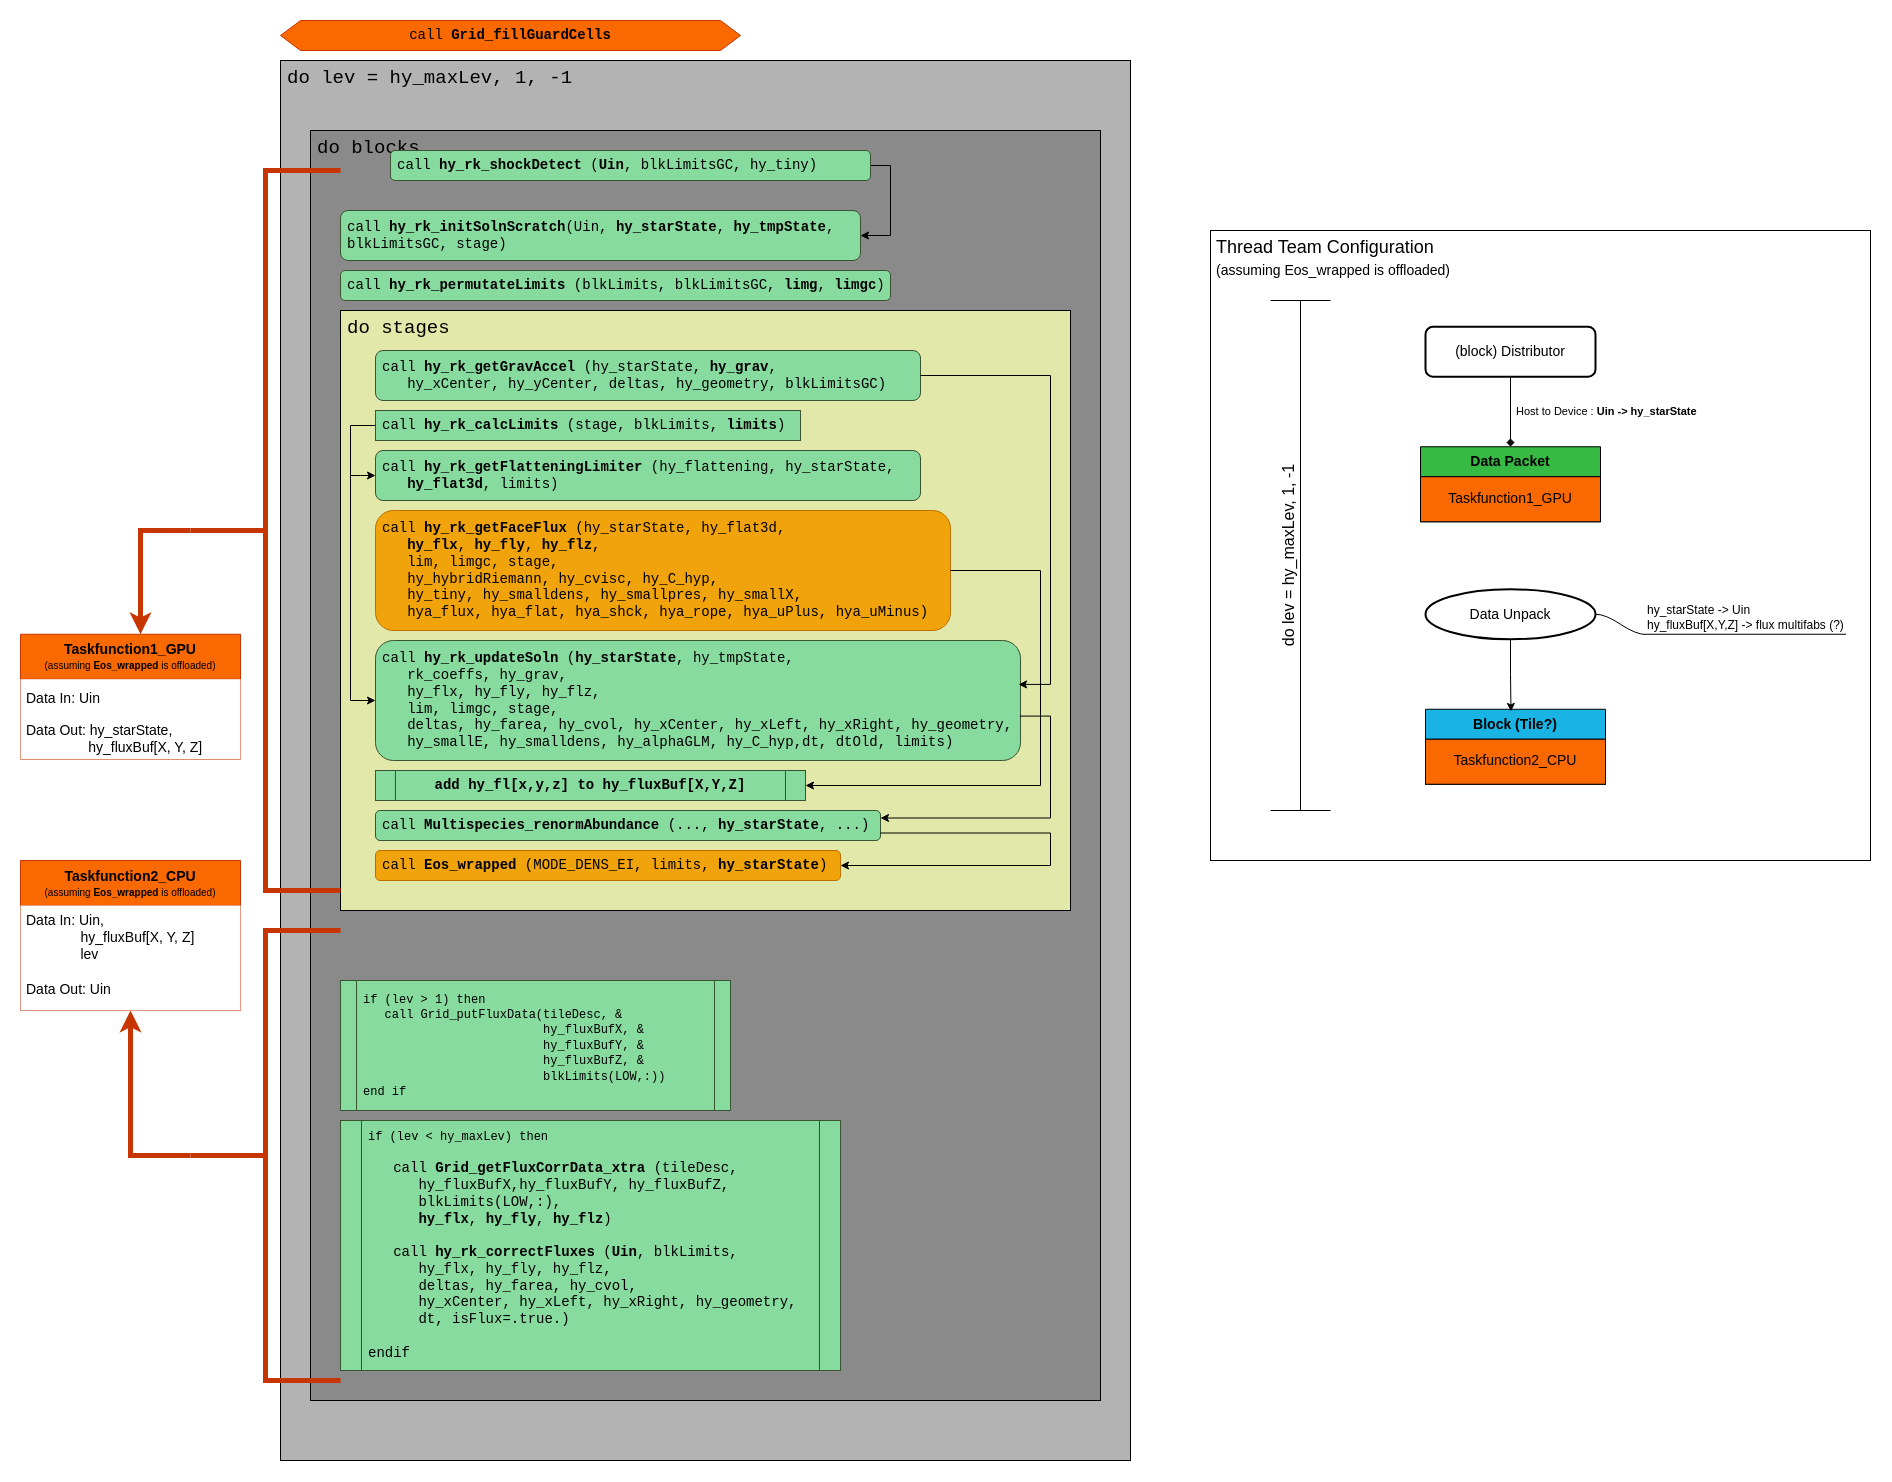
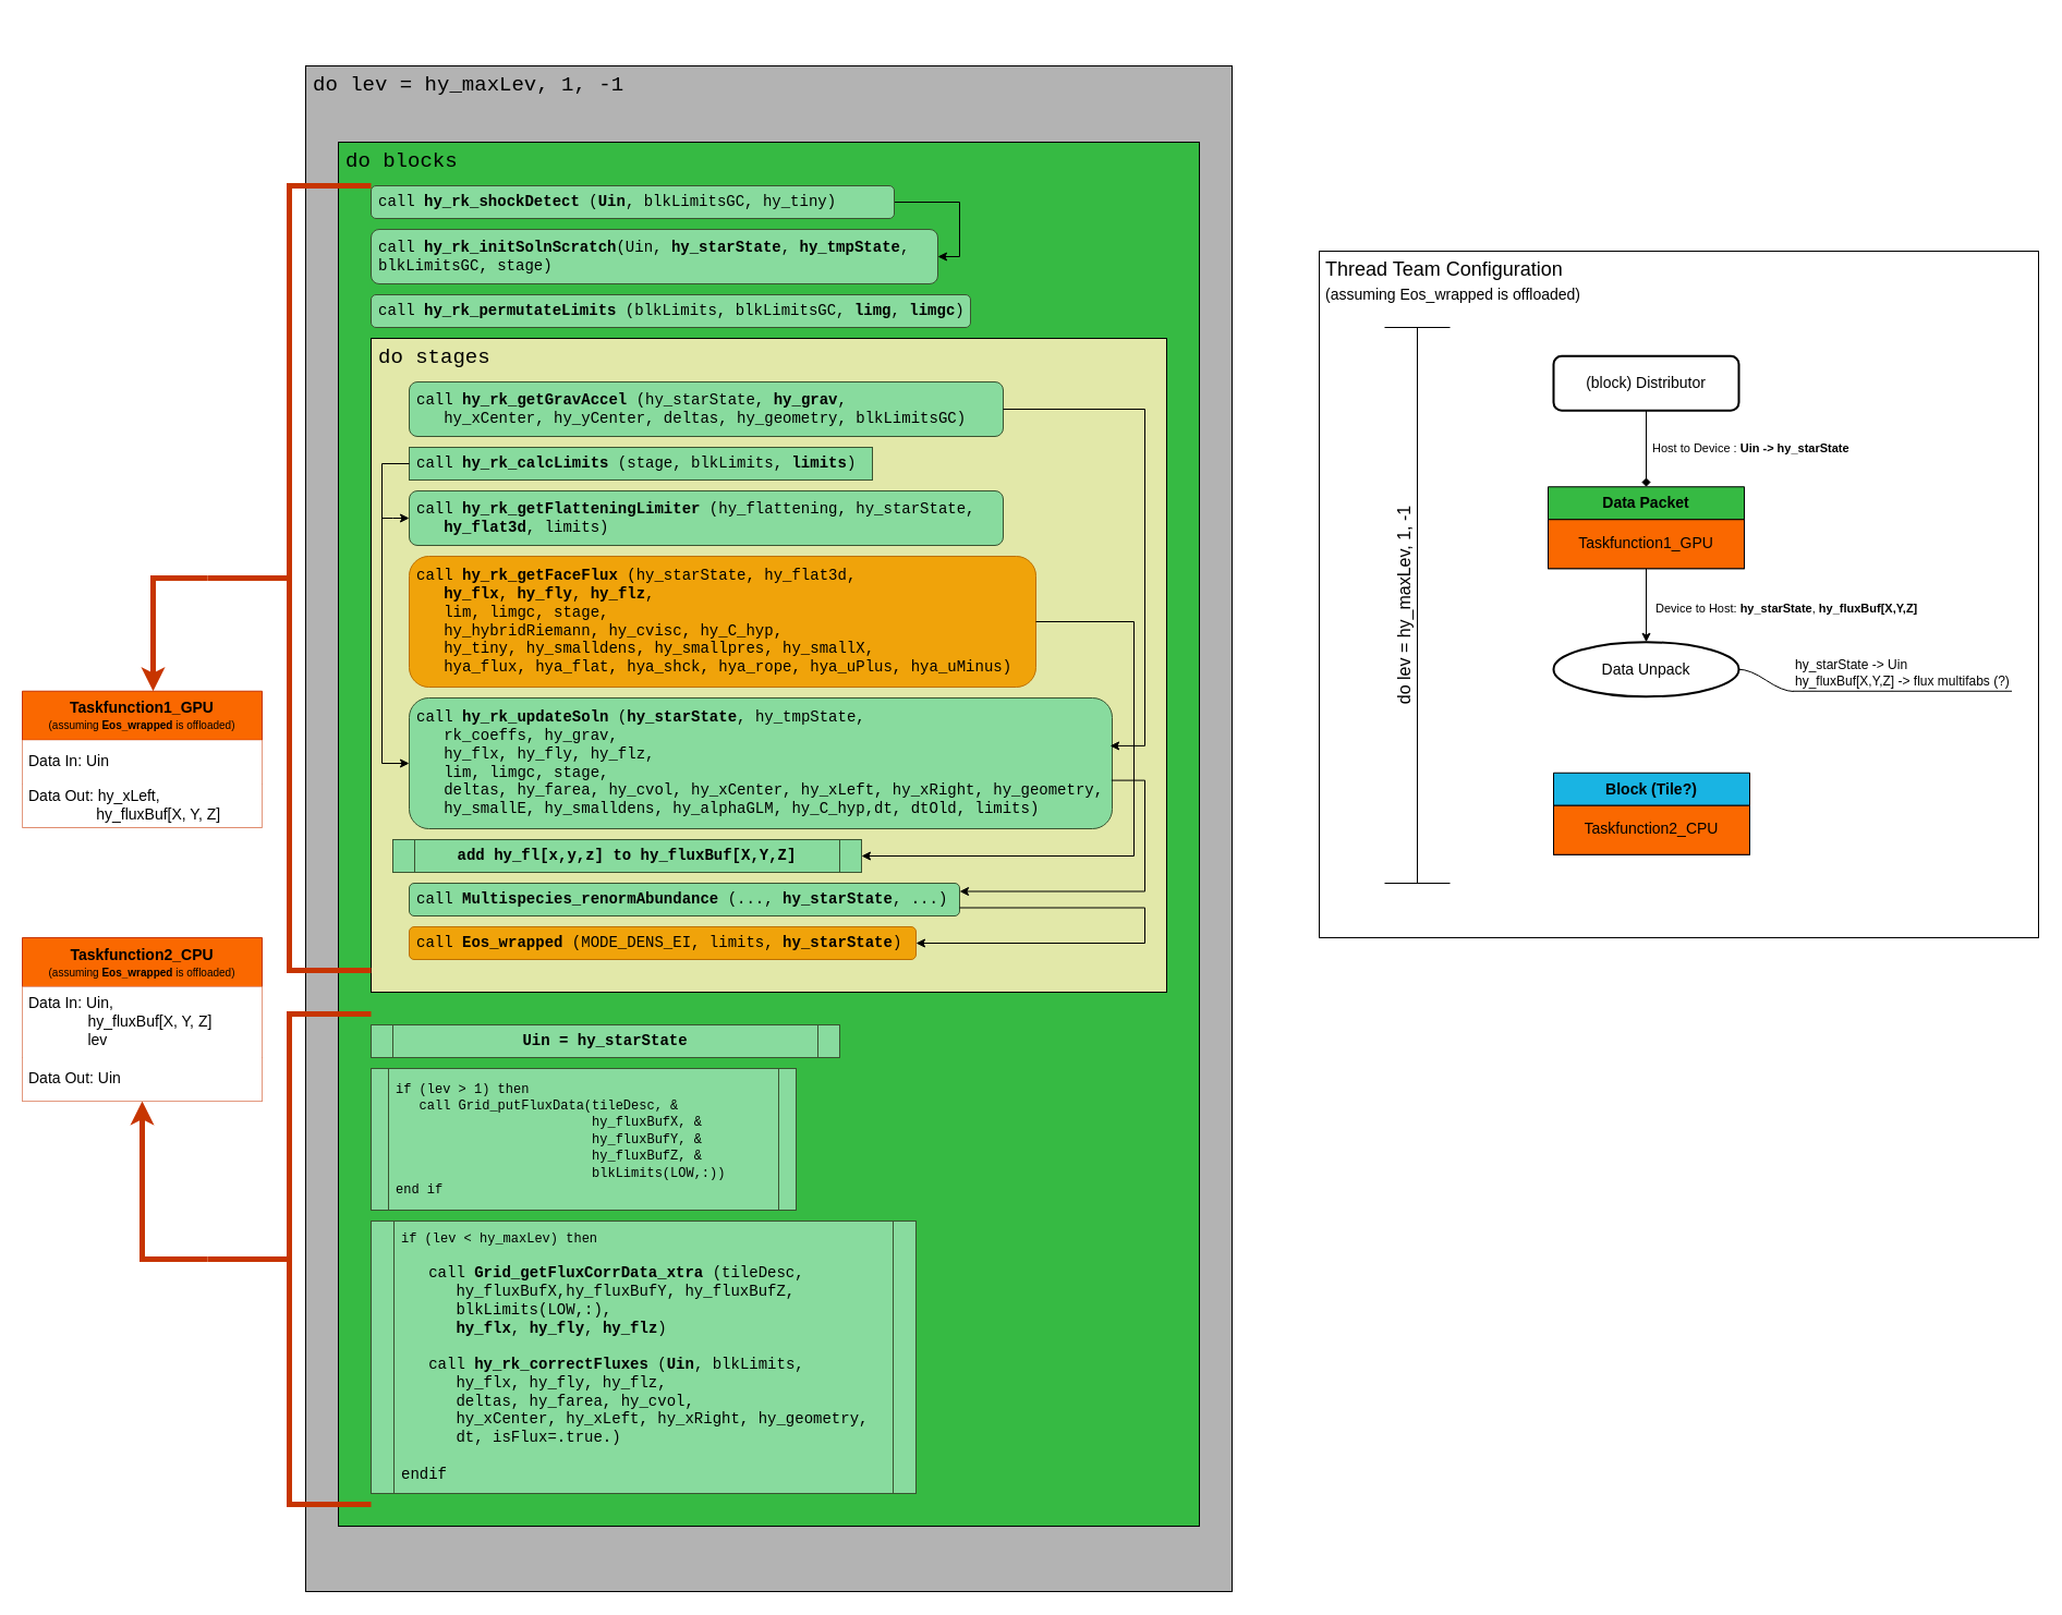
- <mxCell id="4" value="call &lt;b&gt;Grid_fillGuardCells&lt;/b&gt;" style="shape=hexagon;perimeter=hexagonPerimeter2;whiteSpace=wrap;html=1;fixedSize=1;fontFamily=Courier New;fillColor=#fa6800;fontColor=#000000;strokeColor=#C73500;fontSize=14;align=center;" parent="1" vertex="1"><mxGeometry x="280" y="20" width="460" height="30" as="geometry" /></mxCell>
- <mxCell id="5" value="&lt;font style=&quot;font-size: 19px;&quot;&gt;do blocks&lt;/font&gt;" style="rounded=0;whiteSpace=wrap;html=1;align=left;verticalAlign=top;fillColor=#8A8A8A;fontColor=#000000;fontFamily=Courier New;spacingLeft=5;spacingRight=5;" parent="1" vertex="1"><mxGeometry x="310" y="130" width="790" height="1270" as="geometry" /></mxCell>
+ <mxCell id="5" value="&lt;font style=&quot;font-size: 19px;&quot;&gt;do blocks&lt;/font&gt;" style="rounded=0;whiteSpace=wrap;html=1;align=left;verticalAlign=top;fillColor=#36ba43;fontColor=#000000;fontFamily=Courier New;spacingLeft=5;spacingRight=5;" parent="1" vertex="1"><mxGeometry x="310" y="130" width="790" height="1270" as="geometry" /></mxCell>
- <mxCell id="7" value="&lt;font face=&quot;Courier New&quot;&gt;&lt;span style=&quot;font-size: 14px;&quot;&gt;call &lt;b&gt;hy_rk_shockDetect&lt;/b&gt; (&lt;b&gt;Uin&lt;/b&gt;, blkLimitsGC, hy_tiny)&lt;/span&gt;&lt;/font&gt;" style="rounded=1;whiteSpace=wrap;html=1;fillColor=#88DB9E;fontColor=#000000;strokeColor=#3A5431;align=left;spacingLeft=5;spacingRight=5;" parent="1" vertex="1"><mxGeometry x="390" y="150" width="480" height="30" as="geometry" /></mxCell>
+ <mxCell id="7" value="&lt;font face=&quot;Courier New&quot;&gt;&lt;span style=&quot;font-size: 14px;&quot;&gt;call &lt;b&gt;hy_rk_shockDetect&lt;/b&gt; (&lt;b&gt;Uin&lt;/b&gt;, blkLimitsGC, hy_tiny)&lt;/span&gt;&lt;/font&gt;" style="rounded=1;whiteSpace=wrap;html=1;fillColor=#88DB9E;fontColor=#000000;strokeColor=#3A5431;align=left;spacingLeft=5;spacingRight=5;" parent="1" vertex="1"><mxGeometry x="340" y="170" width="480" height="30" as="geometry" /></mxCell>
+ <mxCell id="39" style="edgeStyle=orthogonalEdgeStyle;rounded=0;orthogonalLoop=1;jettySize=auto;html=1;entryX=0.5;entryY=0;entryDx=0;entryDy=0;strokeColor=#000000;fontColor=#000000;labelBackgroundColor=none;" edge="1" parent="1" source="41" target="45"><mxGeometry relative="1" as="geometry" /></mxCell>
+ <mxCell id="40" value="&lt;font&gt;Device to Host: &lt;b&gt;hy_starState&lt;/b&gt;, &lt;b&gt;hy_fluxBuf[X,Y,Z]&lt;/b&gt;&lt;/font&gt;" style="edgeLabel;html=1;align=left;verticalAlign=middle;resizable=0;points=[];labelBackgroundColor=none;fontColor=#000000;spacingLeft=4;spacingRight=4;" vertex="1" connectable="0" parent="39"><mxGeometry x="0.076" y="3" relative="1" as="geometry"><mxPoint as="offset" /></mxGeometry></mxCell>
- <mxCell id="46" style="edgeStyle=orthogonalEdgeStyle;rounded=0;orthogonalLoop=1;jettySize=auto;html=1;entryX=0.475;entryY=0.029;entryDx=0;entryDy=0;entryPerimeter=0;strokeColor=#000000;" edge="1" parent="1" source="45" target="43"><mxGeometry relative="1" as="geometry" /></mxCell>
- <mxCell id="31" value="Data Out: hy_starState,&lt;br style=&quot;font-size: 14px;&quot;&gt;&amp;nbsp; &amp;nbsp; &amp;nbsp; &amp;nbsp; &amp;nbsp; &amp;nbsp; &amp;nbsp; &amp;nbsp; hy_fluxBuf[X, Y, Z]" style="text;strokeColor=none;fillColor=#FFFFFF;align=left;verticalAlign=middle;spacingLeft=4;spacingRight=4;overflow=hidden;points=[[0,0.5],[1,0.5]];portConstraint=eastwest;rotatable=0;whiteSpace=wrap;html=1;fontColor=#000000;spacingTop=0;spacingBottom=2;fontSize=14;" parent="29" vertex="1"><mxGeometry y="85" width="220" height="40" as="geometry" /></mxCell>
+ <mxCell id="31" value="Data Out: hy_xLeft,&lt;br style=&quot;font-size: 14px;&quot;&gt;&amp;nbsp; &amp;nbsp; &amp;nbsp; &amp;nbsp; &amp;nbsp; &amp;nbsp; &amp;nbsp; &amp;nbsp; hy_fluxBuf[X, Y, Z]" style="text;strokeColor=none;fillColor=#FFFFFF;align=left;verticalAlign=middle;spacingLeft=4;spacingRight=4;overflow=hidden;points=[[0,0.5],[1,0.5]];portConstraint=eastwest;rotatable=0;whiteSpace=wrap;html=1;fontColor=#000000;spacingTop=0;spacingBottom=2;fontSize=14;" parent="29" vertex="1"><mxGeometry y="85" width="220" height="40" as="geometry" /></mxCell>
- <mxCell id="19" value="&lt;font color=&quot;#000000&quot; style=&quot;font-size: 14px;&quot; face=&quot;Courier New&quot;&gt;&lt;b&gt;add hy_fl[x,y,z] to hy_fluxBuf[X,Y,Z]&lt;/b&gt;&lt;/font&gt;" style="shape=process;whiteSpace=wrap;html=1;backgroundOutline=1;fillColor=#88DB9E;strokeColor=#3A5431;size=0.047;" parent="1" vertex="1"><mxGeometry x="375" y="770" width="430" height="30" as="geometry" /></mxCell>
+ <mxCell id="19" value="&lt;font color=&quot;#000000&quot; style=&quot;font-size: 14px;&quot; face=&quot;Courier New&quot;&gt;&lt;b&gt;add hy_fl[x,y,z] to hy_fluxBuf[X,Y,Z]&lt;/b&gt;&lt;/font&gt;" style="shape=process;whiteSpace=wrap;html=1;backgroundOutline=1;fillColor=#88DB9E;strokeColor=#3A5431;size=0.047;" parent="1" vertex="1"><mxGeometry x="360" y="770" width="430" height="30" as="geometry" /></mxCell>
+ <mxCell id="20" value="&lt;font color=&quot;#000000&quot; style=&quot;font-size: 14px;&quot; face=&quot;Courier New&quot;&gt;&lt;b&gt;Uin = hy_starState&lt;/b&gt;&lt;/font&gt;" style="shape=process;whiteSpace=wrap;html=1;backgroundOutline=1;fillColor=#88DB9E;strokeColor=#3A5431;size=0.047;spacingLeft=5;spacingRight=5;" parent="1" vertex="1"><mxGeometry x="340" y="940" width="430" height="30" as="geometry" /></mxCell>
